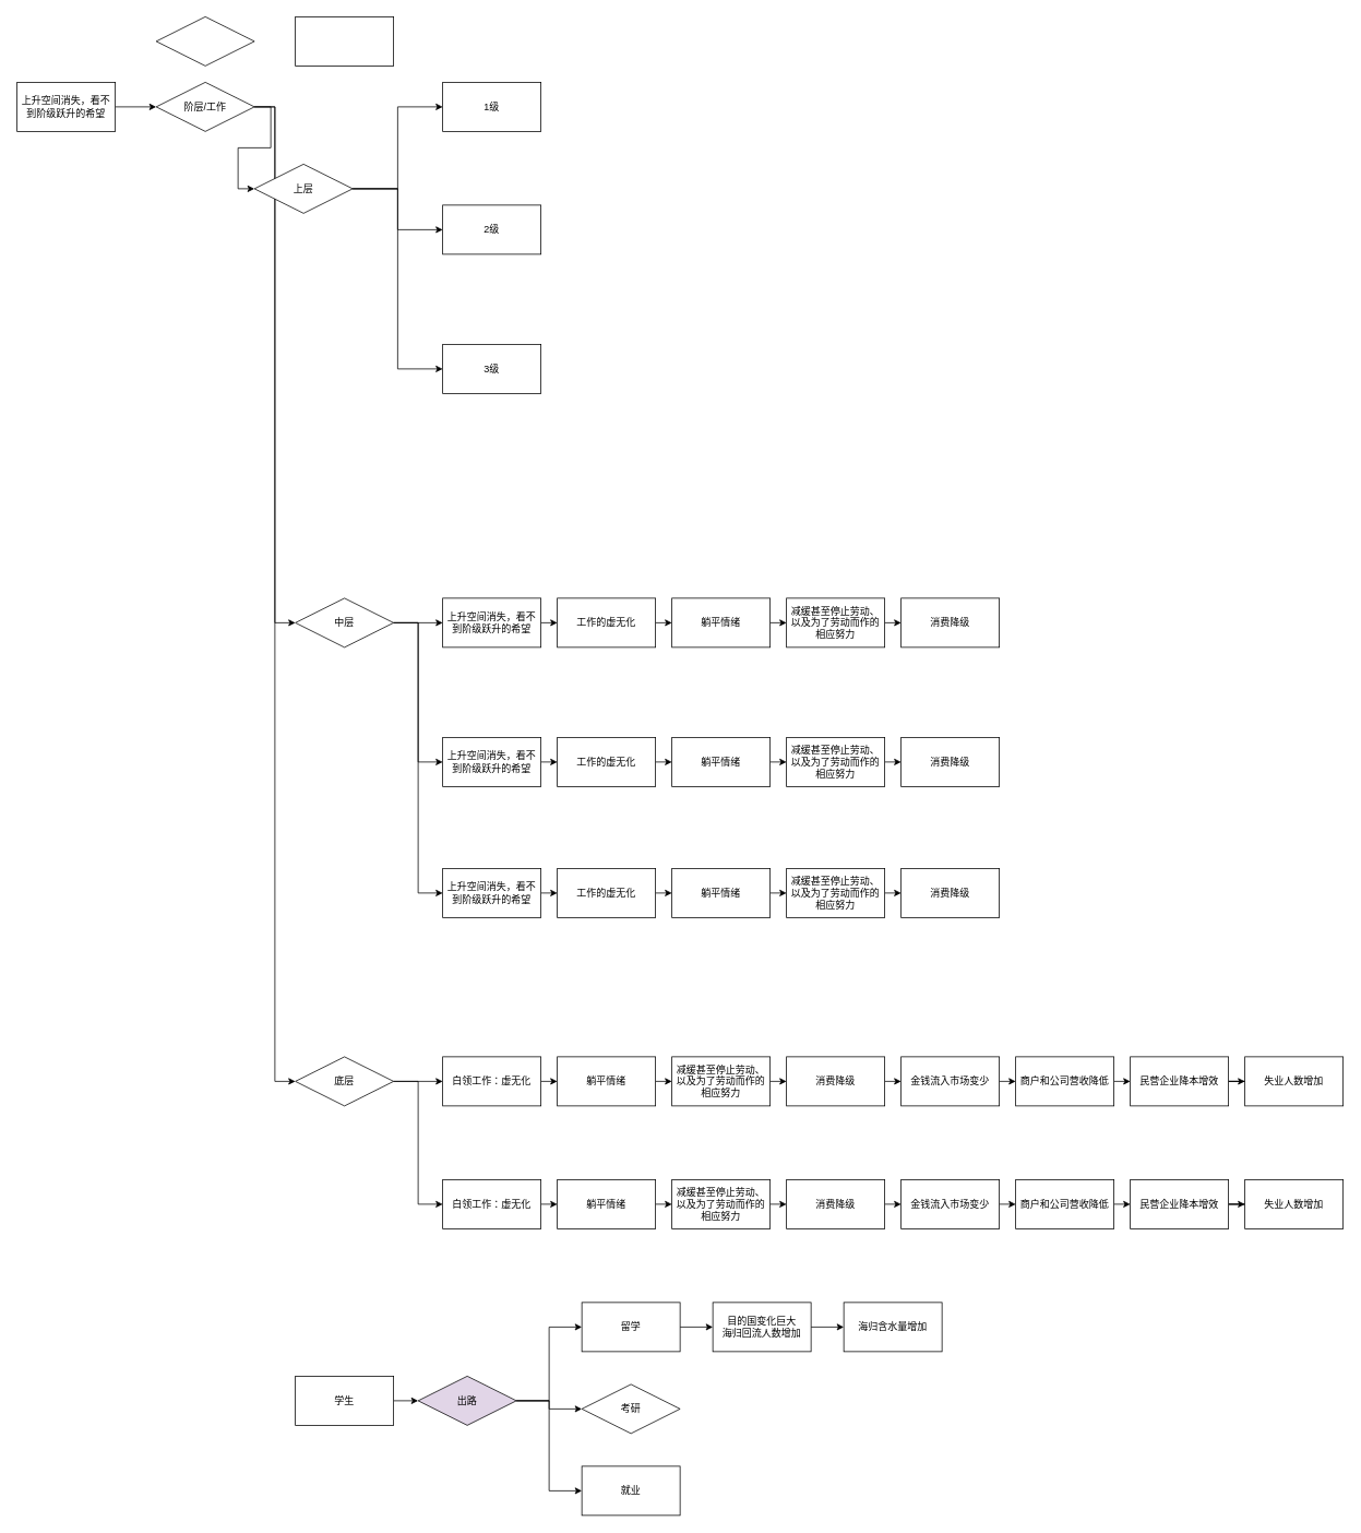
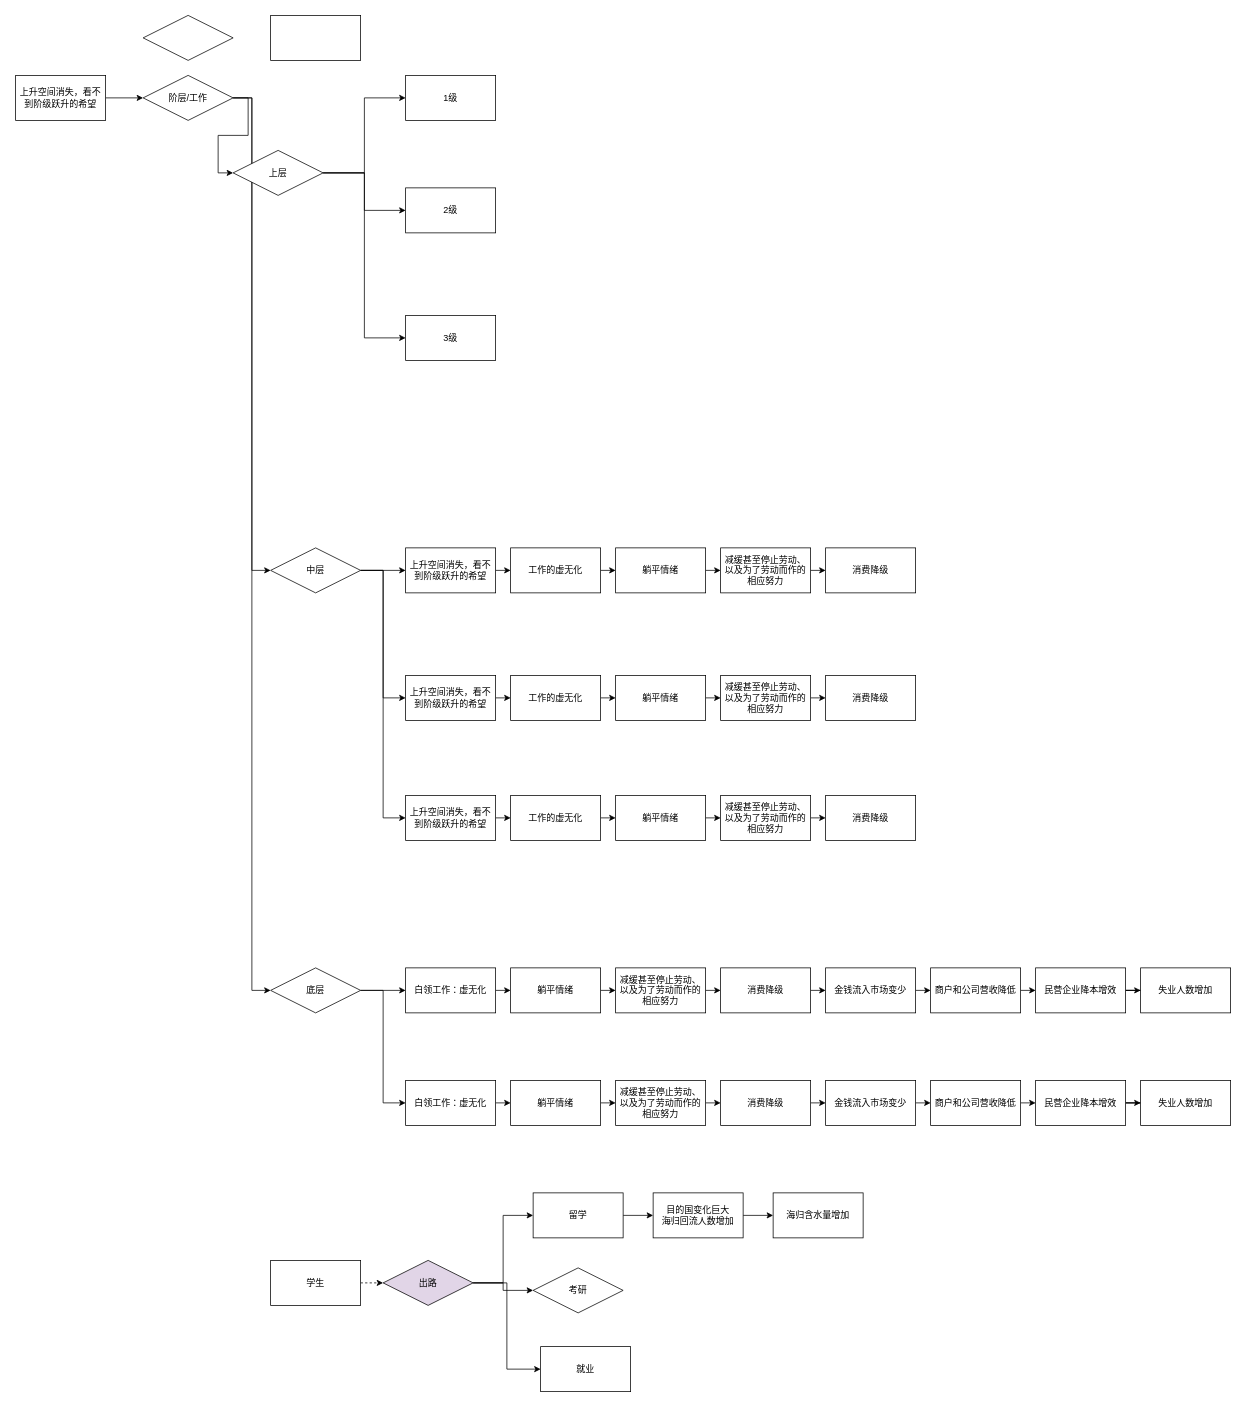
- <mxCell id="81" style="edgeStyle=orthogonalEdgeStyle;rounded=0;orthogonalLoop=1;jettySize=auto;html=1;exitX=1;exitY=0.5;exitDx=0;exitDy=0;entryX=0;entryY=0.5;entryDx=0;entryDy=0;" parent="1" source="82" target="86" edge="1"><mxGeometry relative="1" as="geometry" /></mxCell>
+ <mxCell id="81" style="edgeStyle=orthogonalEdgeStyle;rounded=0;orthogonalLoop=1;jettySize=auto;html=1;exitX=1;exitY=0.5;exitDx=0;exitDy=0;entryX=0;entryY=0.5;entryDx=0;entryDy=0;dashed=1;" parent="1" source="82" target="86" edge="1"><mxGeometry relative="1" as="geometry" /></mxCell>
- <mxCell id="89" value="就业" style="rounded=0;whiteSpace=wrap;html=1;" parent="1" vertex="1"><mxGeometry x="710" y="1790" width="120" height="60" as="geometry" /></mxCell>
+ <mxCell id="89" value="就业" style="rounded=0;whiteSpace=wrap;html=1;" parent="1" vertex="1"><mxGeometry x="720" y="1795" width="120" height="60" as="geometry" /></mxCell>
